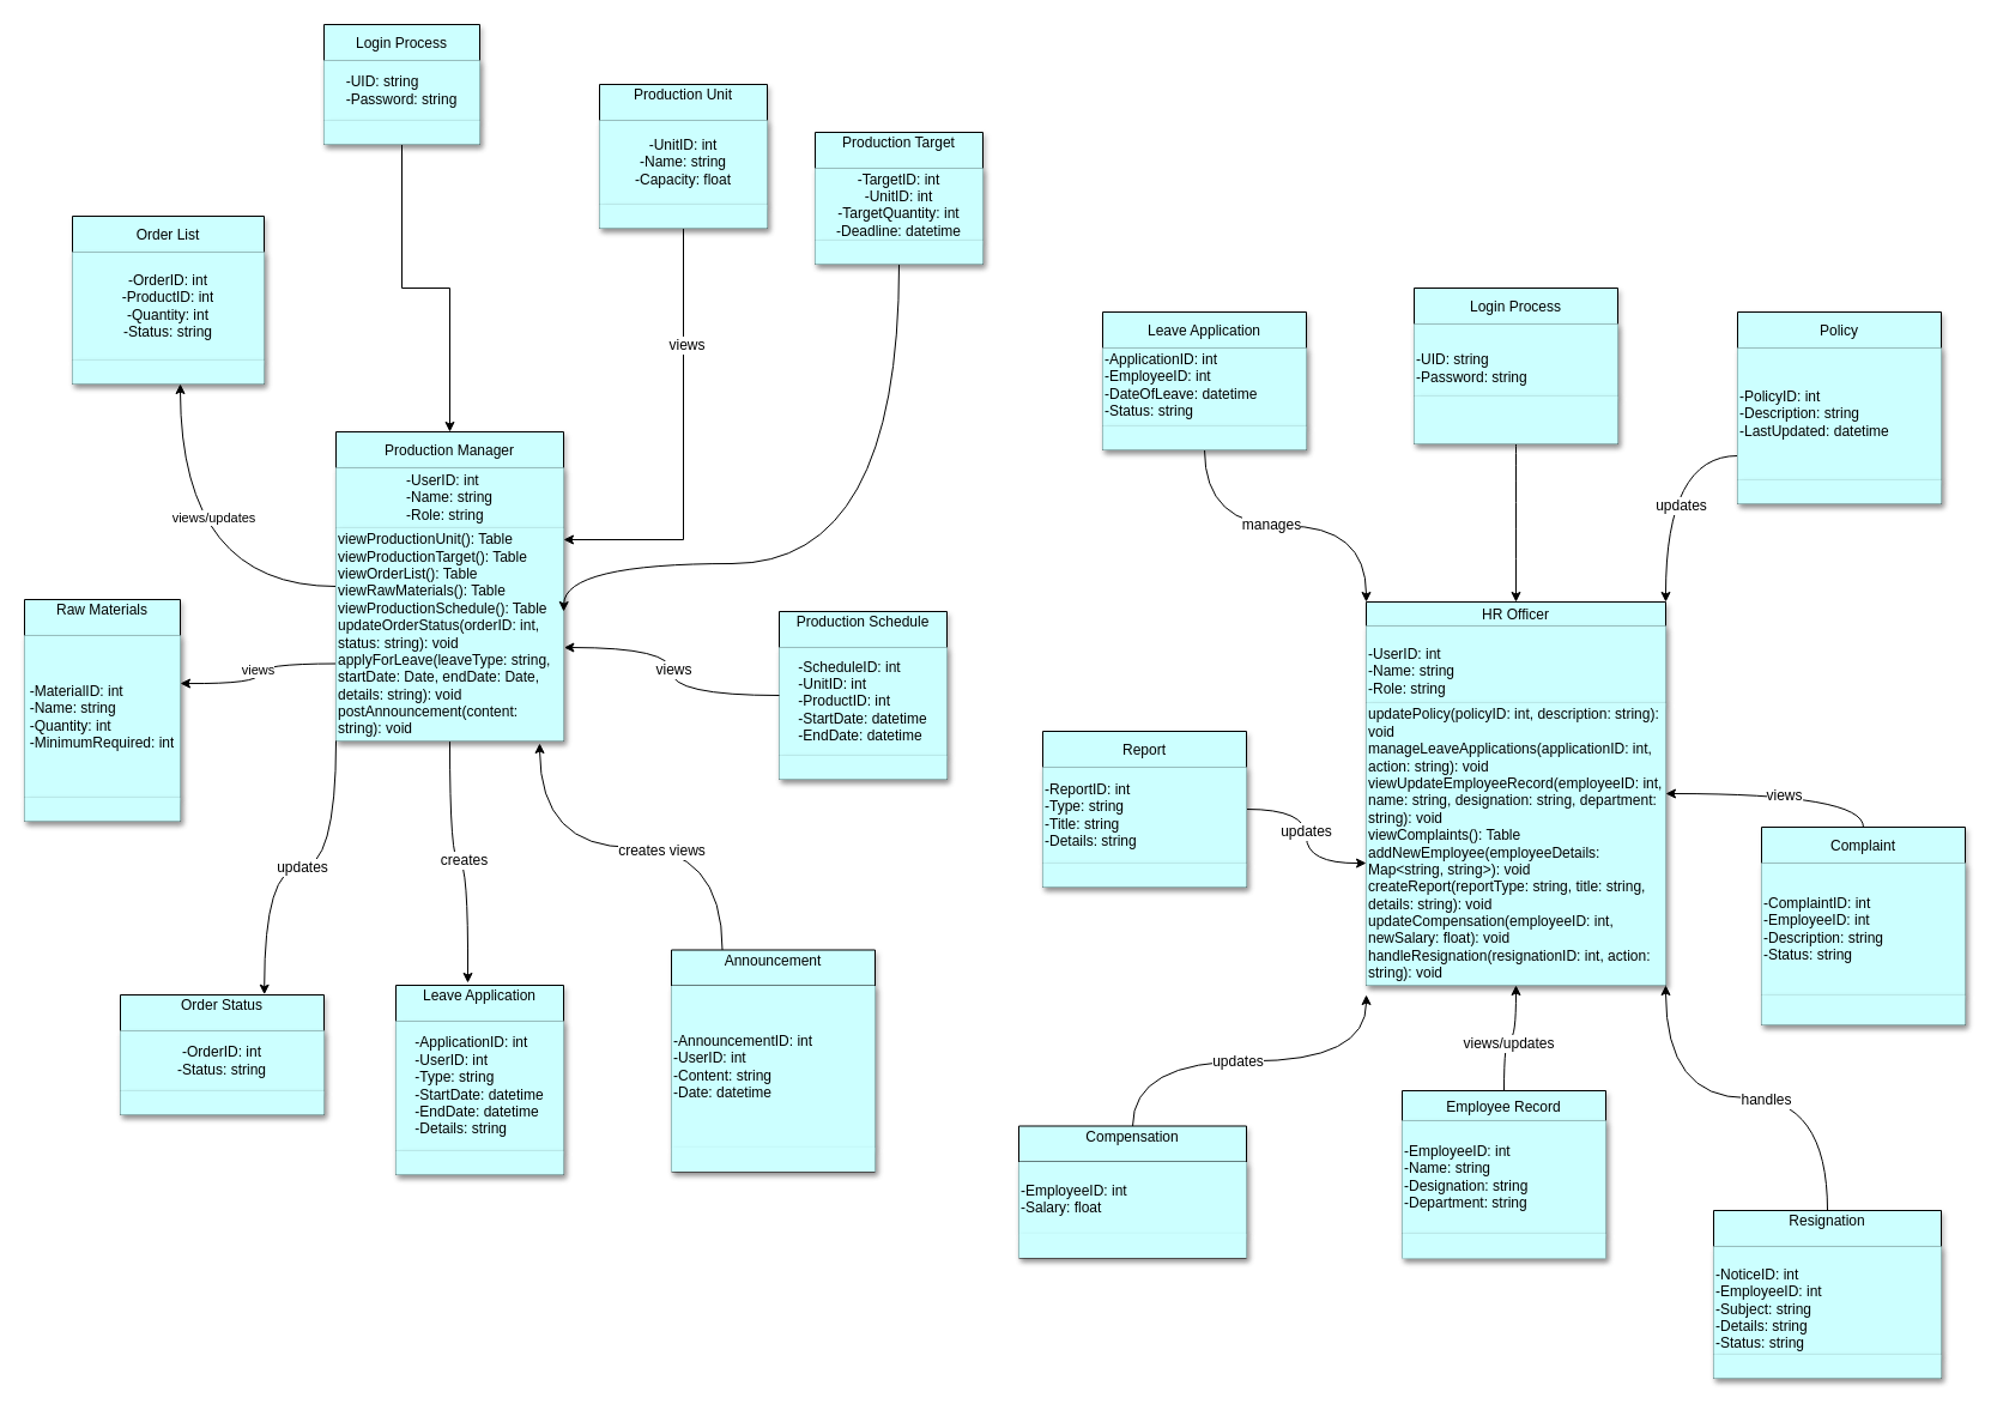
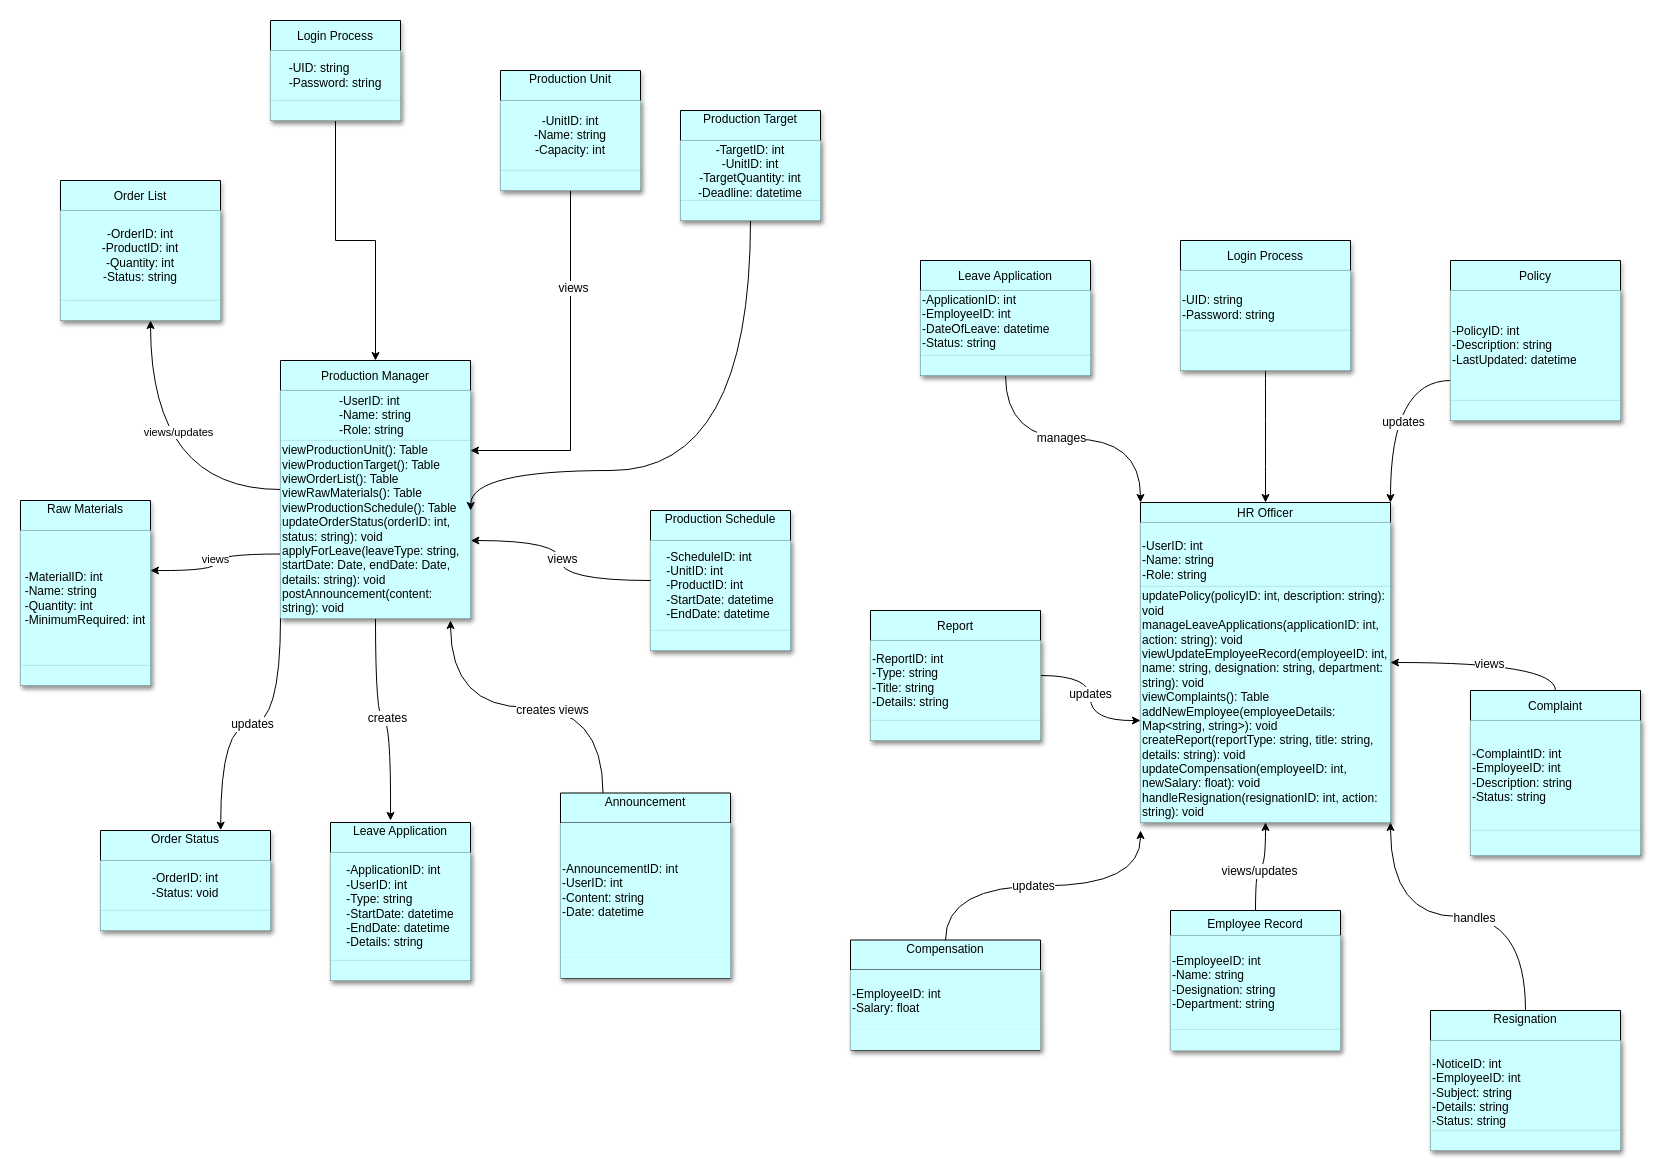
- <mxCell id="23" value="&lt;div&gt;&lt;div&gt;-UnitID: int&lt;/div&gt;&lt;div&gt;-Name: string&lt;/div&gt;&lt;div&gt;-Capacity: float&lt;/div&gt;&lt;/div&gt;&lt;span id=&quot;docs-internal-guid-f9df2a3a-7fff-46f0-823b-1f6fdd1a421d&quot;&gt;&lt;/span&gt;" style="shape=partialRectangle;html=1;whiteSpace=wrap;connectable=0;strokeColor=#000000;overflow=hidden;fillColor=#CCFFFF;top=0;left=0;bottom=0;right=0;pointerEvents=1;shadow=1;" parent="22" vertex="1"><mxGeometry width="140" height="70" as="geometry"><mxRectangle width="140" height="70" as="alternateBounds" /></mxGeometry></mxCell>
+ <mxCell id="23" value="&lt;div&gt;&lt;div&gt;-UnitID: int&lt;/div&gt;&lt;div&gt;-Name: string&lt;/div&gt;&lt;div&gt;-Capacity: int&lt;/div&gt;&lt;/div&gt;&lt;span id=&quot;docs-internal-guid-f9df2a3a-7fff-46f0-823b-1f6fdd1a421d&quot;&gt;&lt;/span&gt;" style="shape=partialRectangle;html=1;whiteSpace=wrap;connectable=0;strokeColor=#000000;overflow=hidden;fillColor=#CCFFFF;top=0;left=0;bottom=0;right=0;pointerEvents=1;shadow=1;" parent="22" vertex="1"><mxGeometry width="140" height="70" as="geometry"><mxRectangle width="140" height="70" as="alternateBounds" /></mxGeometry></mxCell>
- <mxCell id="109" value="&lt;div&gt;&lt;div&gt;-OrderID: int&lt;/div&gt;&lt;div&gt;-Status: string&lt;/div&gt;&lt;/div&gt;&lt;span id=&quot;docs-internal-guid-f9df2a3a-7fff-46f0-823b-1f6fdd1a421d&quot;&gt;&lt;/span&gt;" style="shape=partialRectangle;html=1;whiteSpace=wrap;connectable=0;strokeColor=#000000;overflow=hidden;fillColor=#CCFFFF;top=0;left=0;bottom=0;right=0;pointerEvents=1;shadow=1;" parent="108" vertex="1"><mxGeometry width="170" height="50" as="geometry"><mxRectangle width="170" height="50" as="alternateBounds" /></mxGeometry></mxCell>
+ <mxCell id="109" value="&lt;div&gt;&lt;div&gt;-OrderID: int&lt;/div&gt;&lt;div&gt;-Status: void&lt;/div&gt;&lt;/div&gt;&lt;span id=&quot;docs-internal-guid-f9df2a3a-7fff-46f0-823b-1f6fdd1a421d&quot;&gt;&lt;/span&gt;" style="shape=partialRectangle;html=1;whiteSpace=wrap;connectable=0;strokeColor=#000000;overflow=hidden;fillColor=#CCFFFF;top=0;left=0;bottom=0;right=0;pointerEvents=1;shadow=1;" parent="108" vertex="1"><mxGeometry width="170" height="50" as="geometry"><mxRectangle width="170" height="50" as="alternateBounds" /></mxGeometry></mxCell>
